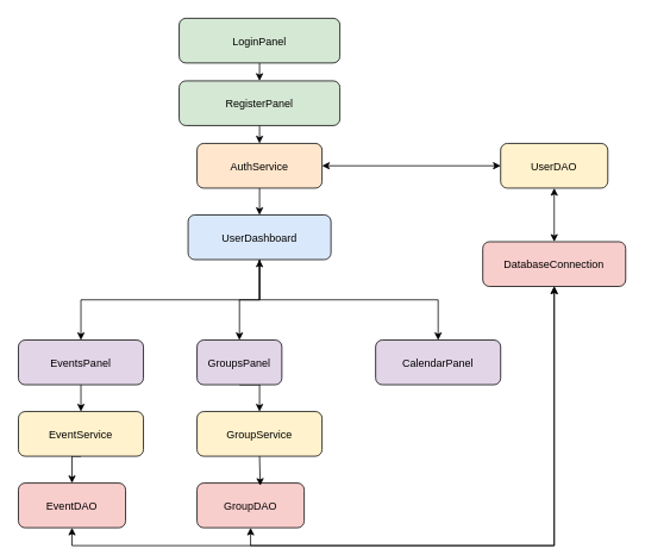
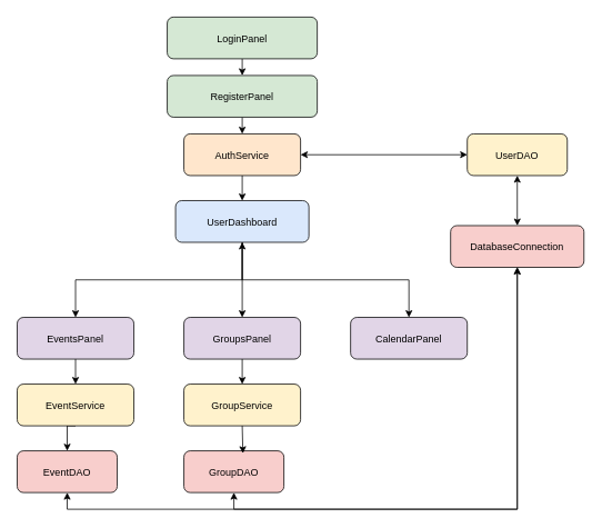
- <mxCell id="19" value="GroupsPanel" style="rounded=1;fillColor=#e1d5e7;" vertex="1" parent="1"><mxGeometry x="220" y="380" width="95" height="50" as="geometry" /></mxCell>
+ <mxCell id="19" value="GroupsPanel" style="rounded=1;fillColor=#e1d5e7;" vertex="1" parent="1"><mxGeometry x="220" y="380" width="140" height="50" as="geometry" /></mxCell>
